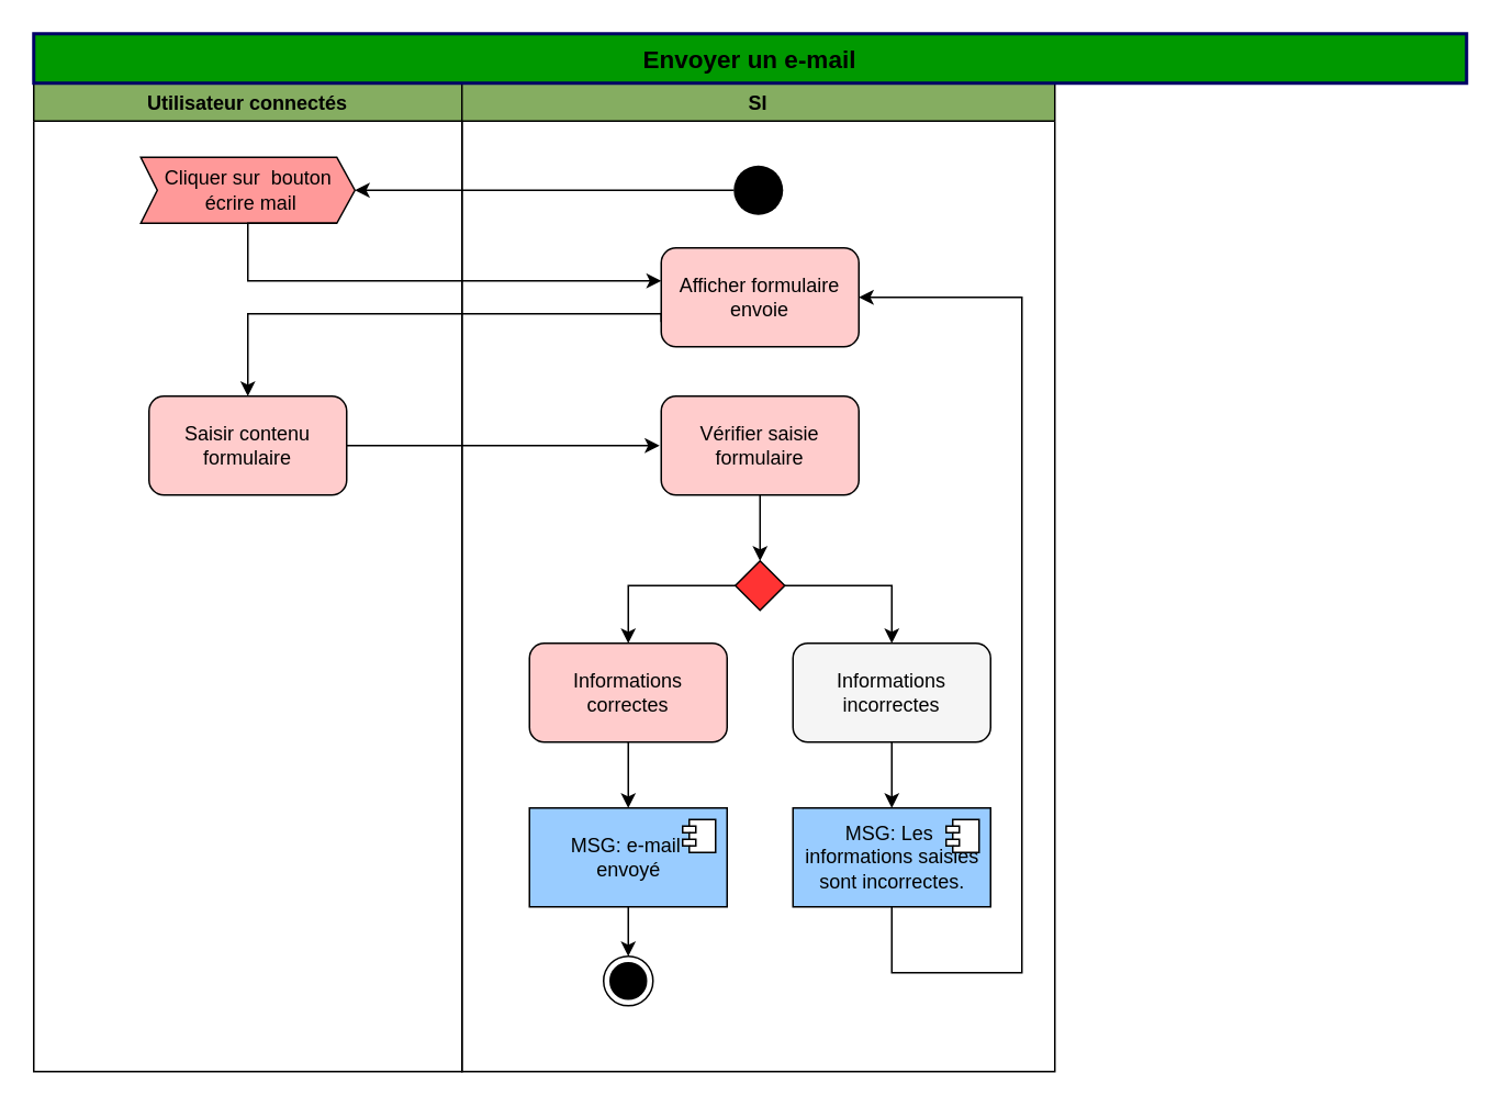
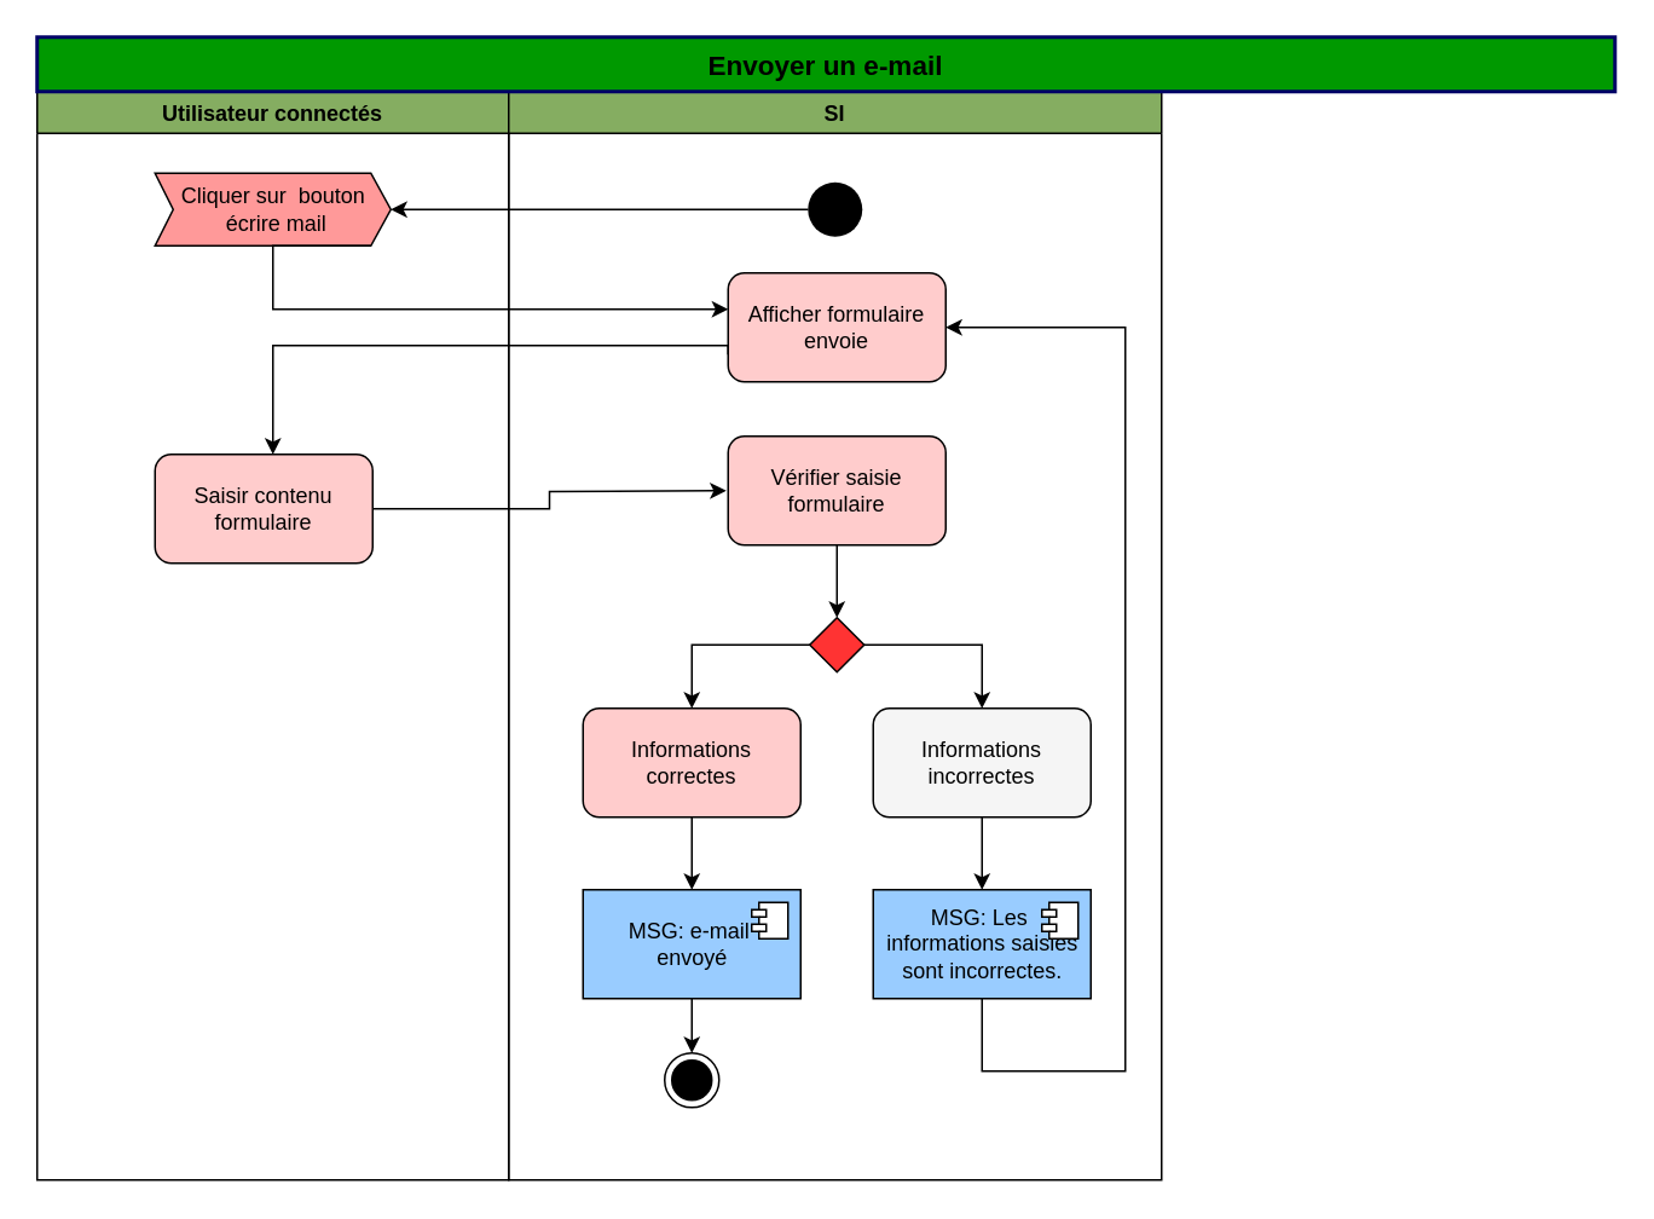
- <mxCell id="4" value="Saisir contenu formulaire" style="rounded=1;whiteSpace=wrap;html=1;fillColor=#FFCCCC;" parent="2" vertex="1"><mxGeometry x="70" y="190" width="120" height="60" as="geometry" /></mxCell>
+ <mxCell id="4" value="Saisir contenu formulaire" style="rounded=1;whiteSpace=wrap;html=1;fillColor=#FFCCCC;" parent="2" vertex="1"><mxGeometry x="65" y="200" width="120" height="60" as="geometry" /></mxCell>
